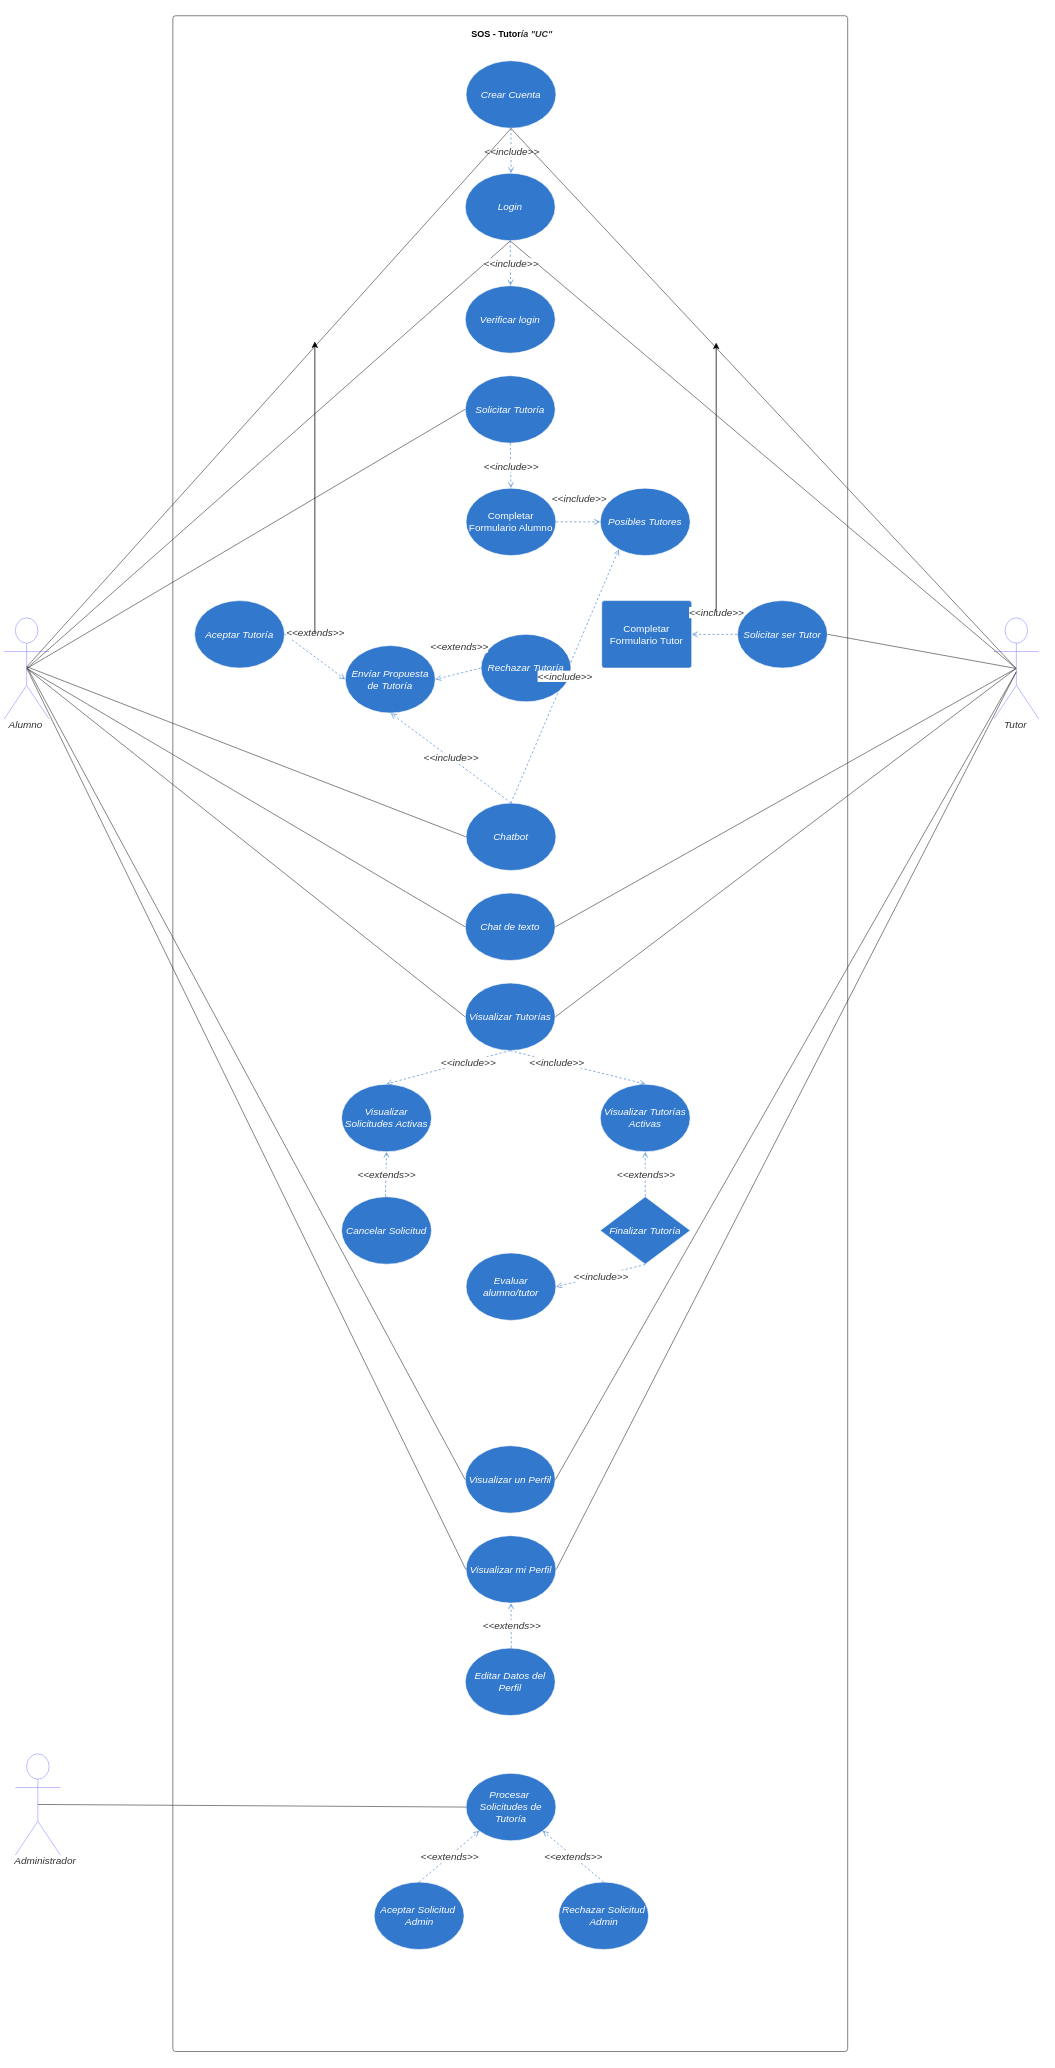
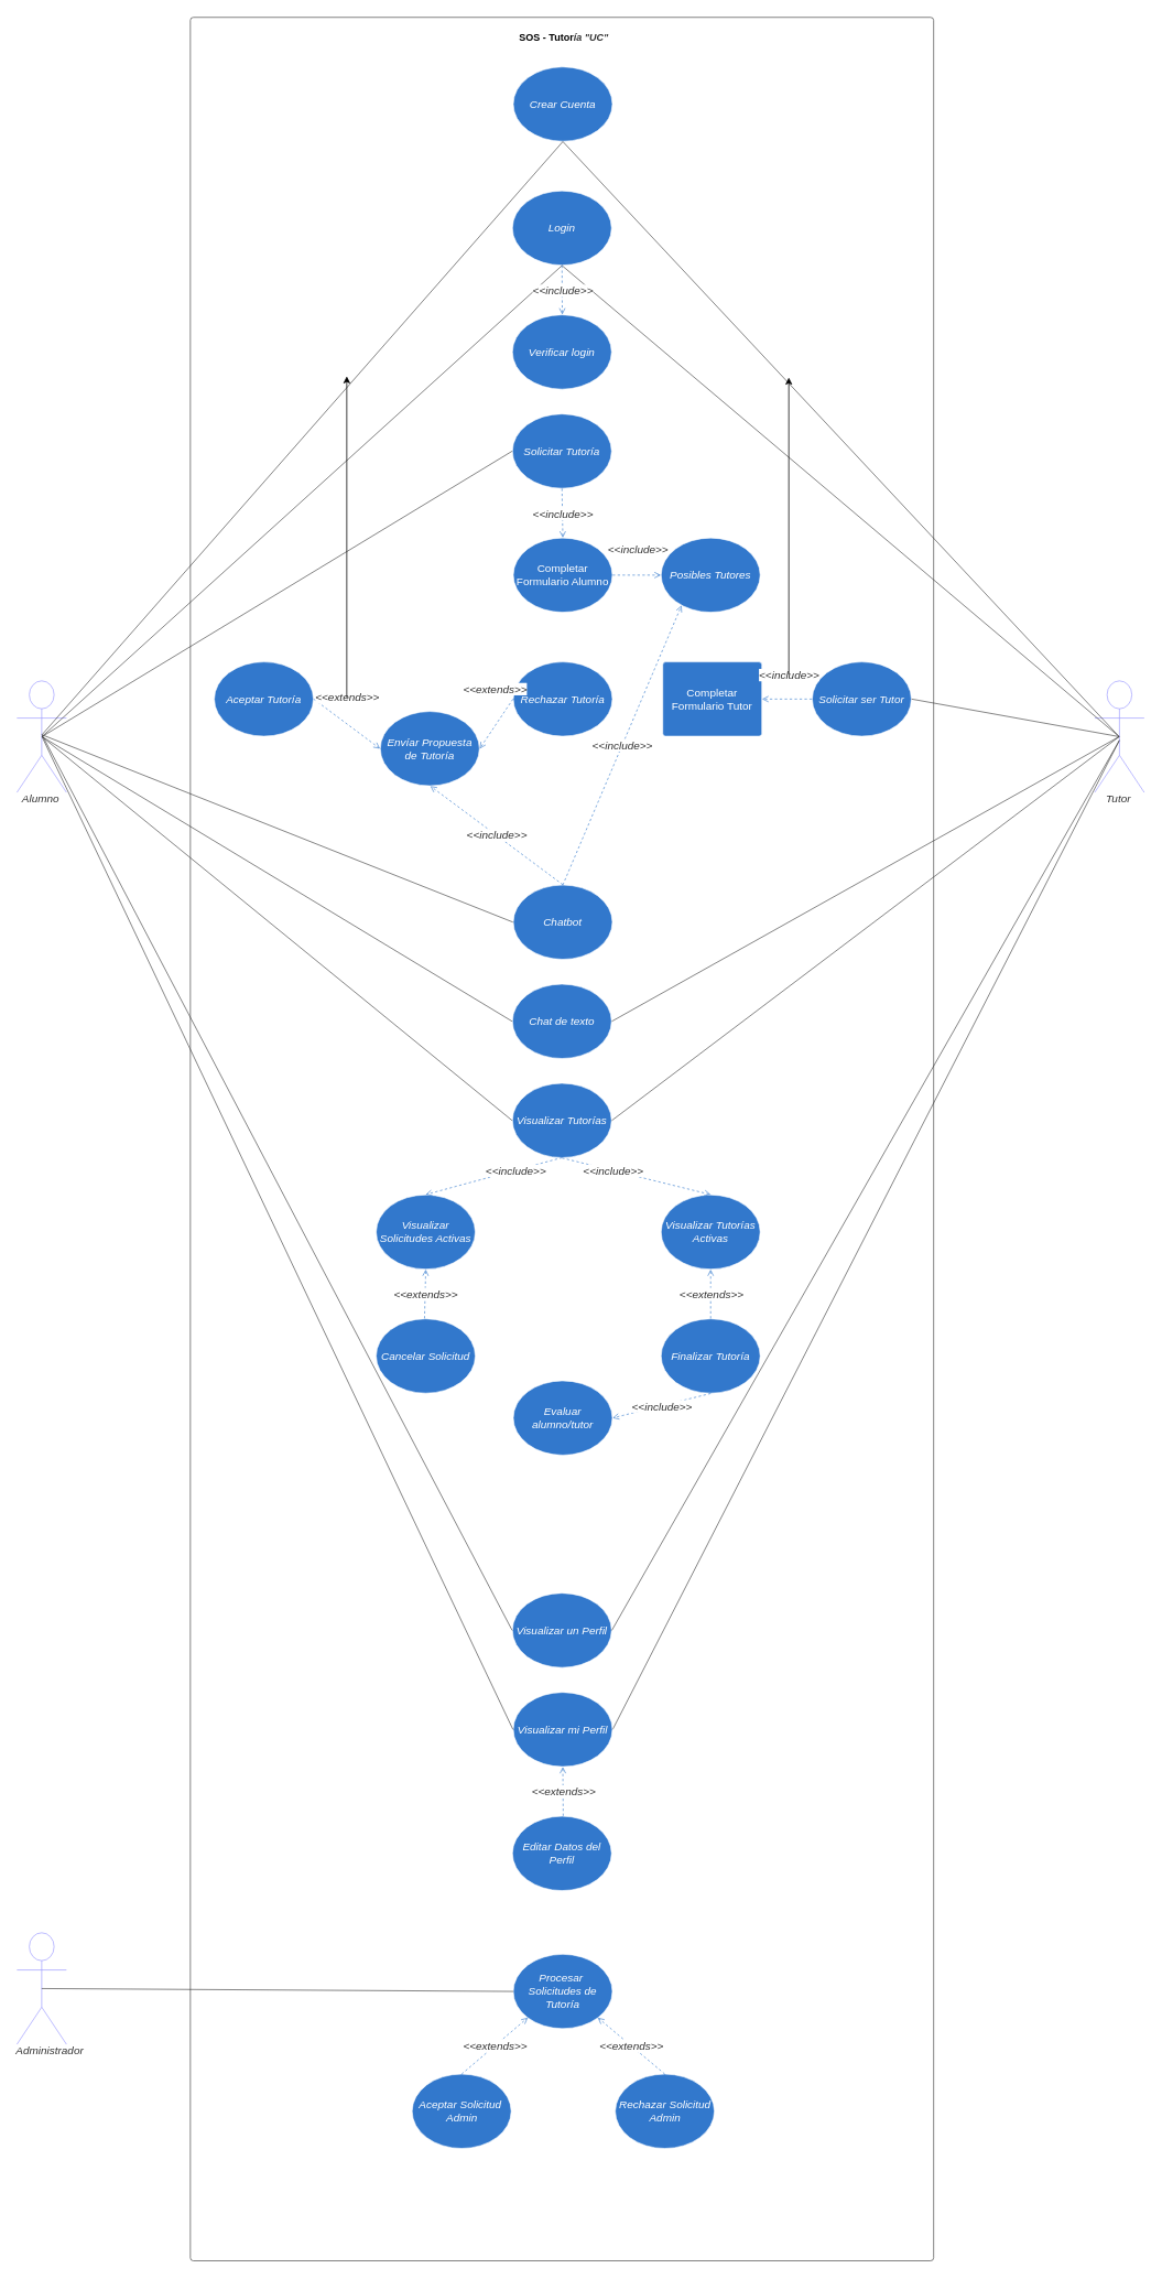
- <mxCell id="41" value="" style="html=1;jettySize=18;whiteSpace=wrap;fontSize=13;strokeColor=#3278cc;strokeOpacity=100;dashed=1;fixDash=1;strokeWidth=0.8;rounded=0;startArrow=none;endArrow=open;exitX=0.5;exitY=1.004;exitPerimeter=0;entryX=0.509;entryY=-0.004;entryPerimeter=0;lucidId=8sNtTQJCYY6.;" edge="1" parent="1" source="40" target="14"><mxGeometry width="100" height="100" relative="1" as="geometry"><Array as="points" /></mxGeometry></mxCell>
- <mxCell id="42" value="&amp;lt;&amp;lt;include&amp;gt;&amp;gt;" style="text;html=1;resizable=0;labelBackgroundColor=default;align=center;verticalAlign=middle;fontStyle=2;fontColor=#333333;fontSize=13.3;" vertex="1" parent="41"><mxGeometry relative="1" as="geometry" /></mxCell>
- <mxCell id="12" value="Alumno" style="html=1;overflow=block;blockSpacing=1;shape=umlActor;labelPosition=center;verticalLabelPosition=bottom;verticalAlign=top;whiteSpace=nowrap;fontSize=13.3;fontColor=#333333;fontStyle=2;spacing=0;strokeColor=#9391ff;strokeOpacity=100;rounded=1;absoluteArcSize=1;arcSize=7.5;fillColor=#ffffff;strokeWidth=0.8;lucidId=aeLt3nHmuZ78;" vertex="1" parent="1"><mxGeometry x="5" y="823" width="60" height="135" as="geometry" /></mxCell>
+ <mxCell id="12" value="Alumno" style="html=1;overflow=block;blockSpacing=1;shape=umlActor;labelPosition=center;verticalLabelPosition=bottom;verticalAlign=top;whiteSpace=nowrap;fontSize=13.3;fontColor=#333333;fontStyle=2;spacing=0;strokeColor=#9391ff;strokeOpacity=100;rounded=1;absoluteArcSize=1;arcSize=7.5;fillColor=#ffffff;strokeWidth=0.8;lucidId=aeLt3nHmuZ78;" vertex="1" parent="1"><mxGeometry x="20" y="823" width="60" height="135" as="geometry" /></mxCell>
- <mxCell id="28" value="Rechazar Tutoría" style="html=1;overflow=block;blockSpacing=1;whiteSpace=wrap;ellipse;fontSize=13.3;fontColor=#ffffff;fontStyle=2;align=center;spacing=0;verticalAlign=middle;strokeColor=#ffffff;strokeOpacity=100;fillOpacity=100;rounded=1;absoluteArcSize=1;arcSize=7.5;fillColor=#3278cc;strokeWidth=0.8;lucidId=iwLtRMk0JYYQ;" vertex="1" parent="1"><mxGeometry x="641" y="845" width="120" height="90" as="geometry" /></mxCell>
+ <mxCell id="28" value="Rechazar Tutoría" style="html=1;overflow=block;blockSpacing=1;whiteSpace=wrap;ellipse;fontSize=13.3;fontColor=#ffffff;fontStyle=2;align=center;spacing=0;verticalAlign=middle;strokeColor=#ffffff;strokeOpacity=100;fillOpacity=100;rounded=1;absoluteArcSize=1;arcSize=7.5;fillColor=#3278cc;strokeWidth=0.8;lucidId=iwLtRMk0JYYQ;" vertex="1" parent="1"><mxGeometry x="621" y="800" width="120" height="90" as="geometry" /></mxCell>
- <mxCell id="57" value="Finalizar Tutoría" style="rhombus;html=1;overflow=block;blockSpacing=1;whiteSpace=wrap;fontSize=13.3;fontColor=#ffffff;fontStyle=2;align=center;spacing=0;verticalAlign=middle;strokeColor=#ffffff;strokeOpacity=100;fillOpacity=100;absoluteArcSize=1;arcSize=7.5;fillColor=#3278cc;strokeWidth=0.8;lucidId=cMluRLAm~q0v;" vertex="1" parent="1"><mxGeometry x="800" y="1595" width="120" height="90" as="geometry" /></mxCell>
+ <mxCell id="57" value="Finalizar Tutoría" style="html=1;overflow=block;blockSpacing=1;whiteSpace=wrap;ellipse;fontSize=13.3;fontColor=#ffffff;fontStyle=2;align=center;spacing=0;verticalAlign=middle;strokeColor=#ffffff;strokeOpacity=100;fillOpacity=100;rounded=1;absoluteArcSize=1;arcSize=7.5;fillColor=#3278cc;strokeWidth=0.8;lucidId=cMluRLAm~q0v;" vertex="1" parent="1"><mxGeometry x="800" y="1595" width="120" height="90" as="geometry" /></mxCell>
